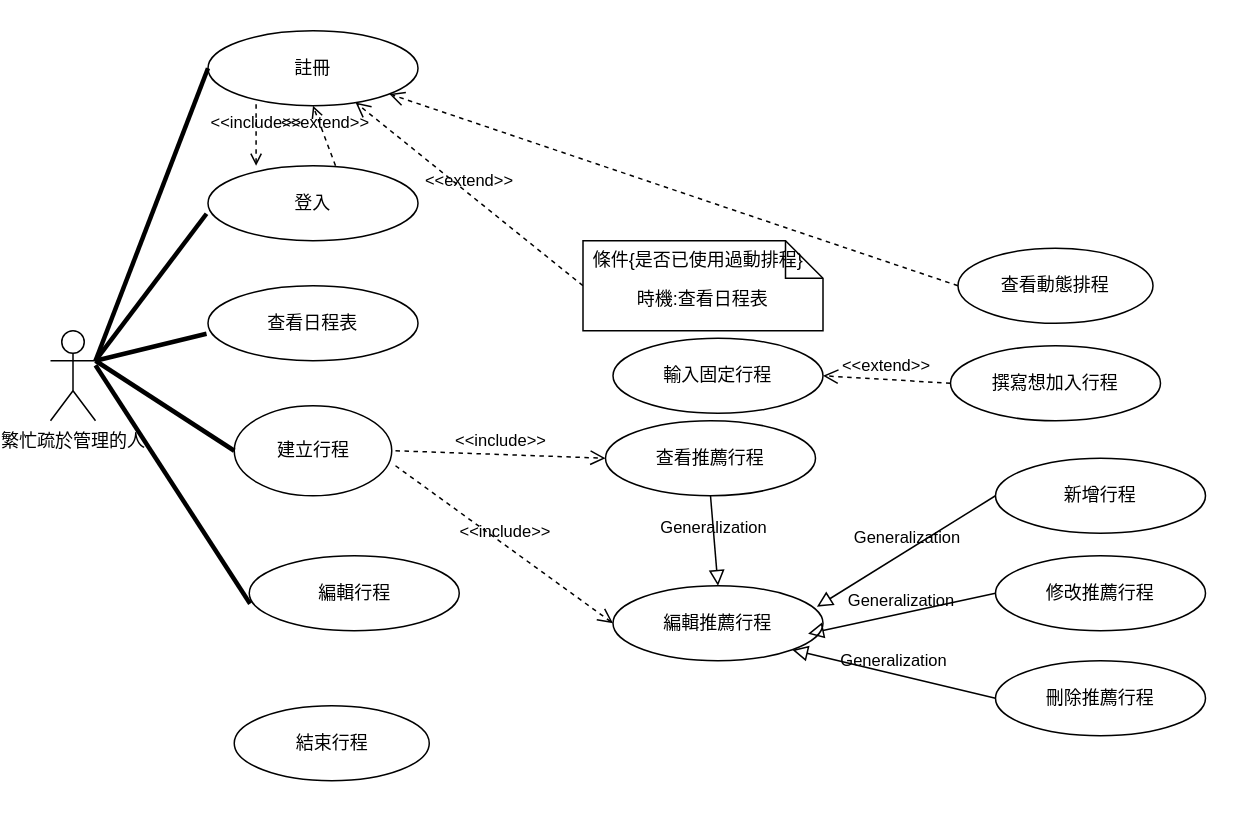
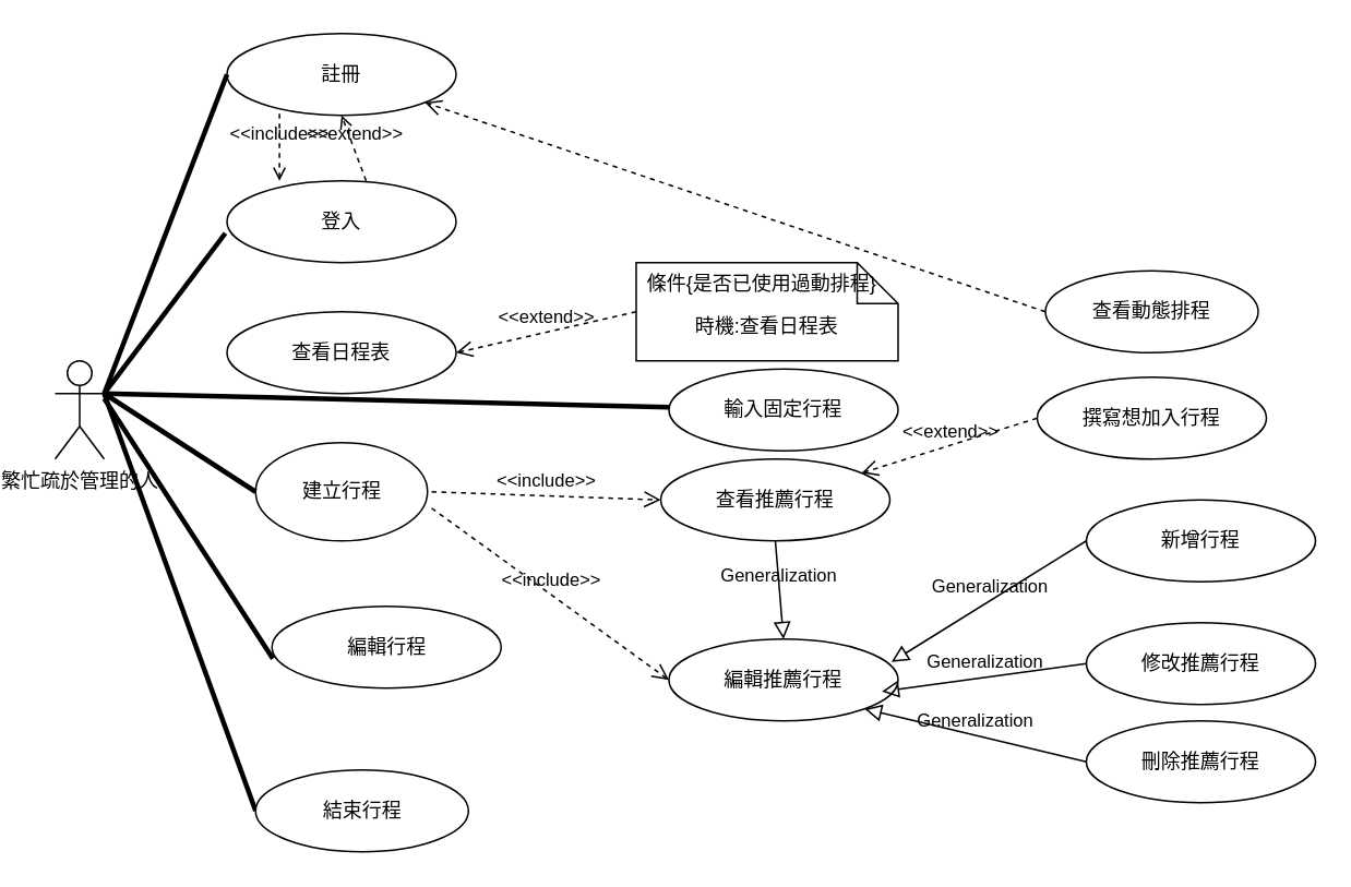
- <mxCell id="17" value="&amp;lt;&amp;lt;extend&amp;gt;&amp;gt;" style="endArrow=open;startArrow=none;endFill=0;startFill=0;endSize=8;html=1;verticalAlign=bottom;dashed=1;labelBackgroundColor=none;rounded=0;exitX=0;exitY=0.5;exitDx=0;exitDy=0;" parent="1" source="35" target="5" edge="1"><mxGeometry width="160" relative="1" as="geometry"><mxPoint x="320" y="280" as="sourcePoint" /><mxPoint x="450" y="280" as="targetPoint" /></mxGeometry></mxCell>
+ <mxCell id="17" value="&amp;lt;&amp;lt;extend&amp;gt;&amp;gt;" style="endArrow=open;startArrow=none;endFill=0;startFill=0;endSize=8;html=1;verticalAlign=bottom;dashed=1;labelBackgroundColor=none;rounded=0;exitX=0;exitY=0.5;exitDx=0;exitDy=0;entryX=1;entryY=0.5;entryDx=0;entryDy=0;" parent="1" source="35" target="6" edge="1"><mxGeometry width="160" relative="1" as="geometry"><mxPoint x="320" y="280" as="sourcePoint" /><mxPoint x="450" y="280" as="targetPoint" /></mxGeometry></mxCell>
- <mxCell id="7" value="" style="endArrow=none;startArrow=none;endFill=0;startFill=0;endSize=8;html=1;verticalAlign=bottom;labelBackgroundColor=none;strokeWidth=3;rounded=0;entryX=-0.007;entryY=0.64;entryDx=0;entryDy=0;entryPerimeter=0;exitX=1;exitY=0.333;exitDx=0;exitDy=0;exitPerimeter=0;" parent="1" source="2" target="6" edge="1"><mxGeometry width="160" relative="1" as="geometry"><mxPoint x="60" y="170" as="sourcePoint" /><mxPoint x="470" y="200" as="targetPoint" /></mxGeometry></mxCell>
+ <mxCell id="7" value="" style="endArrow=none;startArrow=none;endFill=0;startFill=0;endSize=8;html=1;verticalAlign=bottom;labelBackgroundColor=none;strokeWidth=3;rounded=0;exitX=1;exitY=0.333;exitDx=0;exitDy=0;exitPerimeter=0;" parent="1" source="2" target="9" edge="1"><mxGeometry width="160" relative="1" as="geometry"><mxPoint x="60" y="170" as="sourcePoint" /><mxPoint x="470" y="200" as="targetPoint" /></mxGeometry></mxCell>
- <mxCell id="22" value="&amp;lt;&amp;lt;extend&amp;gt;&amp;gt;" style="endArrow=open;startArrow=none;endFill=0;startFill=0;endSize=8;html=1;verticalAlign=bottom;dashed=1;labelBackgroundColor=none;rounded=0;entryX=1;entryY=0.5;entryDx=0;entryDy=0;exitX=0;exitY=0.5;exitDx=0;exitDy=0;" parent="1" source="8" target="9" edge="1"><mxGeometry width="160" relative="1" as="geometry"><mxPoint x="580" y="330" as="sourcePoint" /><mxPoint x="450" y="330" as="targetPoint" /></mxGeometry></mxCell>
+ <mxCell id="22" value="&amp;lt;&amp;lt;extend&amp;gt;&amp;gt;" style="endArrow=open;startArrow=none;endFill=0;startFill=0;endSize=8;html=1;verticalAlign=bottom;dashed=1;labelBackgroundColor=none;rounded=0;exitX=0;exitY=0.5;exitDx=0;exitDy=0;" parent="1" source="8" target="18" edge="1"><mxGeometry width="160" relative="1" as="geometry"><mxPoint x="580" y="330" as="sourcePoint" /><mxPoint x="450" y="330" as="targetPoint" /></mxGeometry></mxCell>
+ <mxCell id="12" value="" style="endArrow=none;startArrow=none;endFill=0;startFill=0;endSize=8;html=1;verticalAlign=bottom;labelBackgroundColor=none;strokeWidth=3;rounded=0;exitX=1;exitY=0.333;exitDx=0;exitDy=0;exitPerimeter=0;entryX=0;entryY=0.5;entryDx=0;entryDy=0;" parent="1" source="2" target="16" edge="1"><mxGeometry width="160" relative="1" as="geometry"><mxPoint x="50" y="230" as="sourcePoint" /><mxPoint x="90" y="470" as="targetPoint" /></mxGeometry></mxCell>
- <mxCell id="25" value="修改推薦行程" style="ellipse;html=1;whiteSpace=wrap;" parent="1" vertex="1"><mxGeometry x="650" y="370" width="140" height="50" as="geometry" /></mxCell>
+ <mxCell id="25" value="修改推薦行程" style="ellipse;html=1;whiteSpace=wrap;" parent="1" vertex="1"><mxGeometry x="650" y="380" width="140" height="50" as="geometry" /></mxCell>
